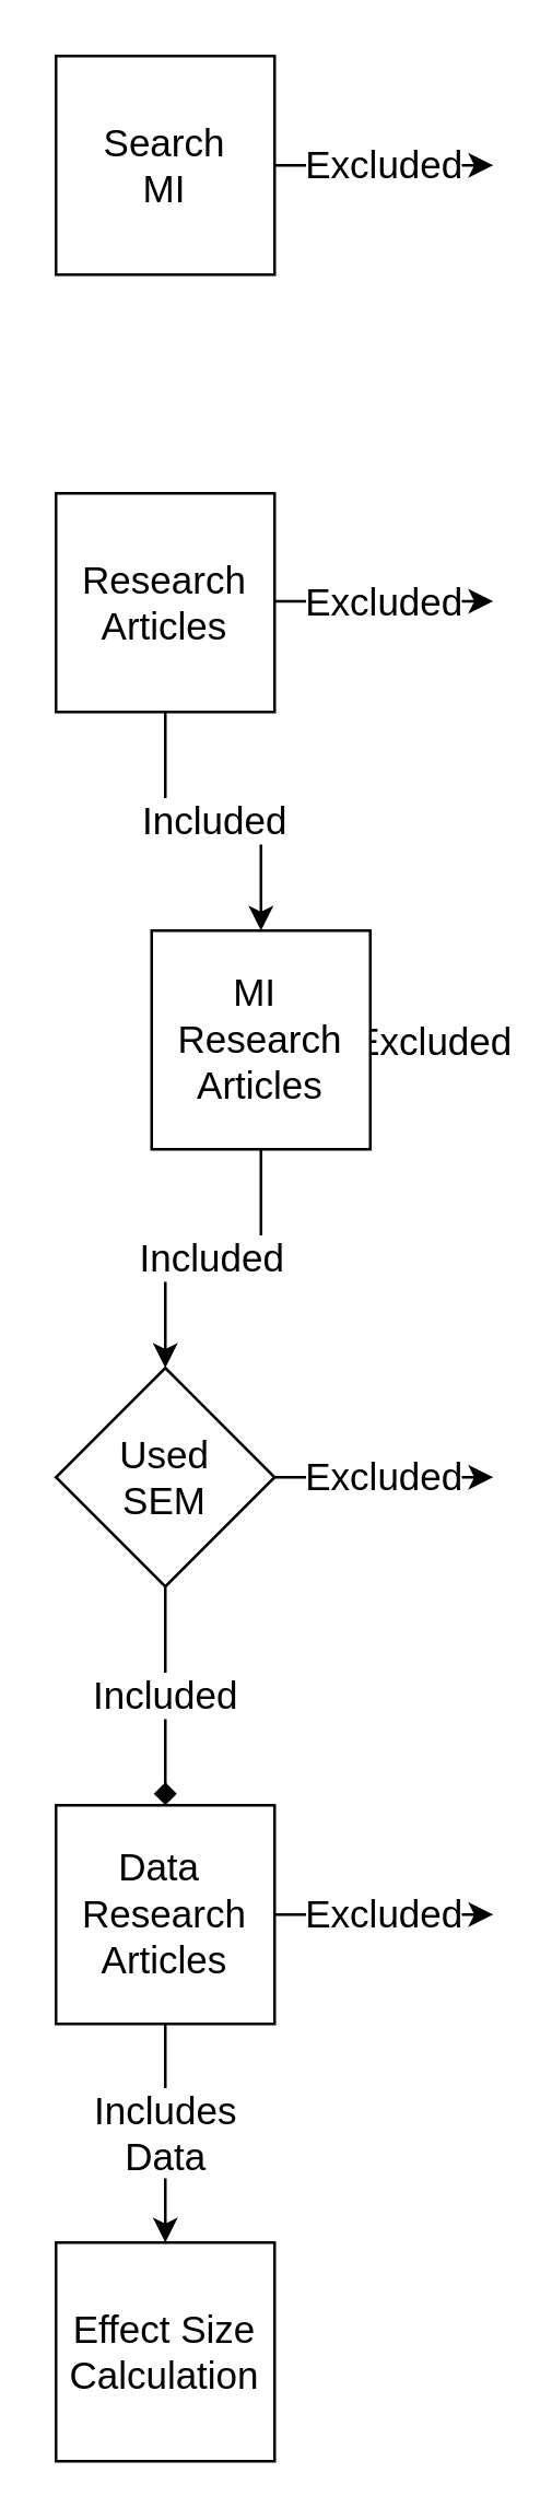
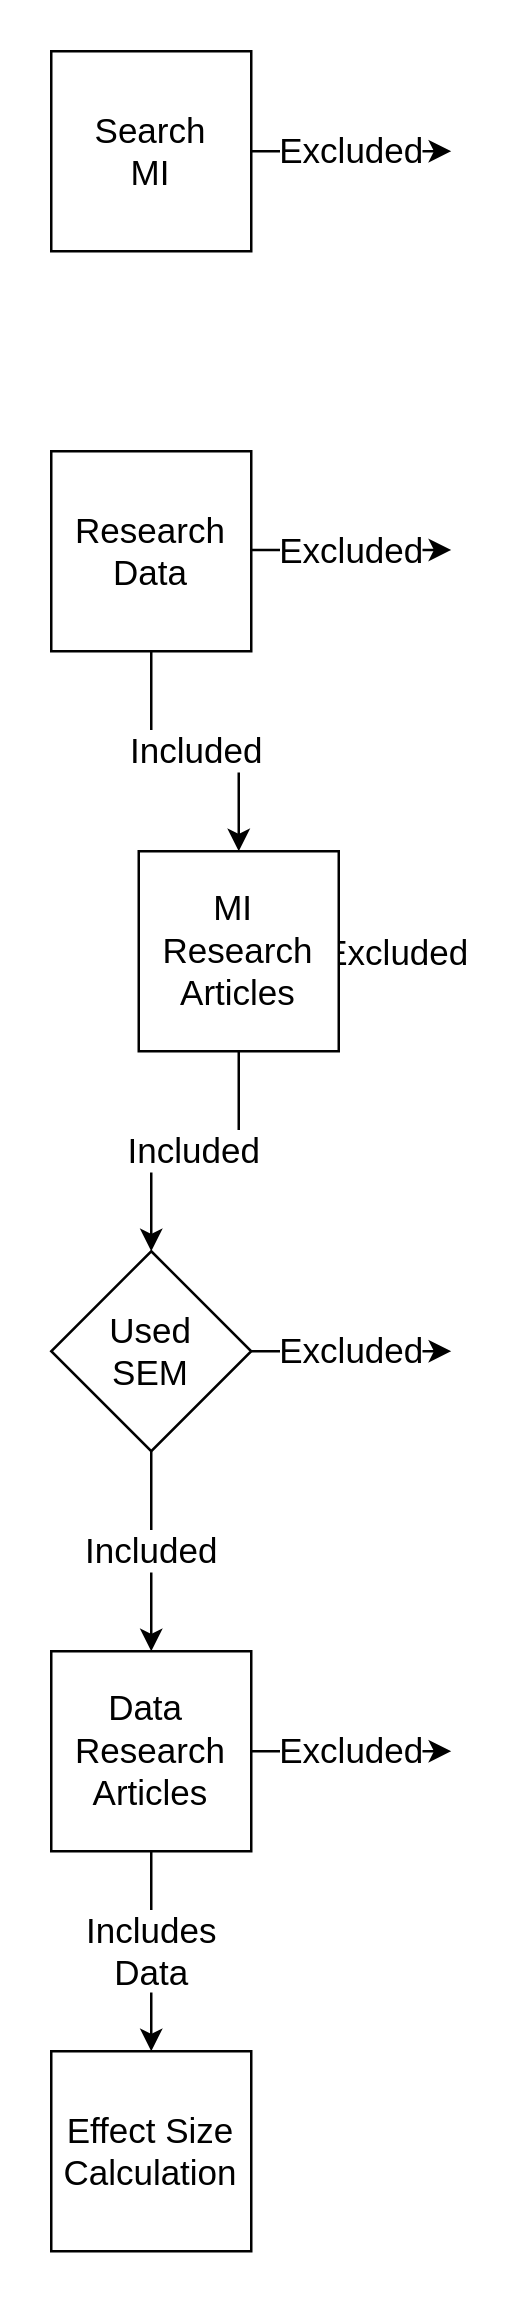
- <mxCell id="5" value="Research&lt;br style=&quot;font-size: 14px;&quot;&gt;Articles" style="whiteSpace=wrap;html=1;aspect=fixed;fontSize=14;" parent="1" vertex="1"><mxGeometry x="20" y="180" width="80" height="80" as="geometry" /></mxCell>
+ <mxCell id="5" value="Research&lt;br style=&quot;font-size: 14px;&quot;&gt;Data" style="whiteSpace=wrap;html=1;aspect=fixed;fontSize=14;" parent="1" vertex="1"><mxGeometry x="20" y="180" width="80" height="80" as="geometry" /></mxCell>
- <mxCell id="11" value="Included" style="edgeStyle=orthogonalEdgeStyle;rounded=0;orthogonalLoop=1;jettySize=auto;html=1;fontSize=14;endArrow=diamond;" parent="1" source="12" target="15" edge="1"><mxGeometry relative="1" as="geometry" /></mxCell>
+ <mxCell id="11" value="Included" style="edgeStyle=orthogonalEdgeStyle;rounded=0;orthogonalLoop=1;jettySize=auto;html=1;fontSize=14;" parent="1" source="12" target="15" edge="1"><mxGeometry relative="1" as="geometry" /></mxCell>
